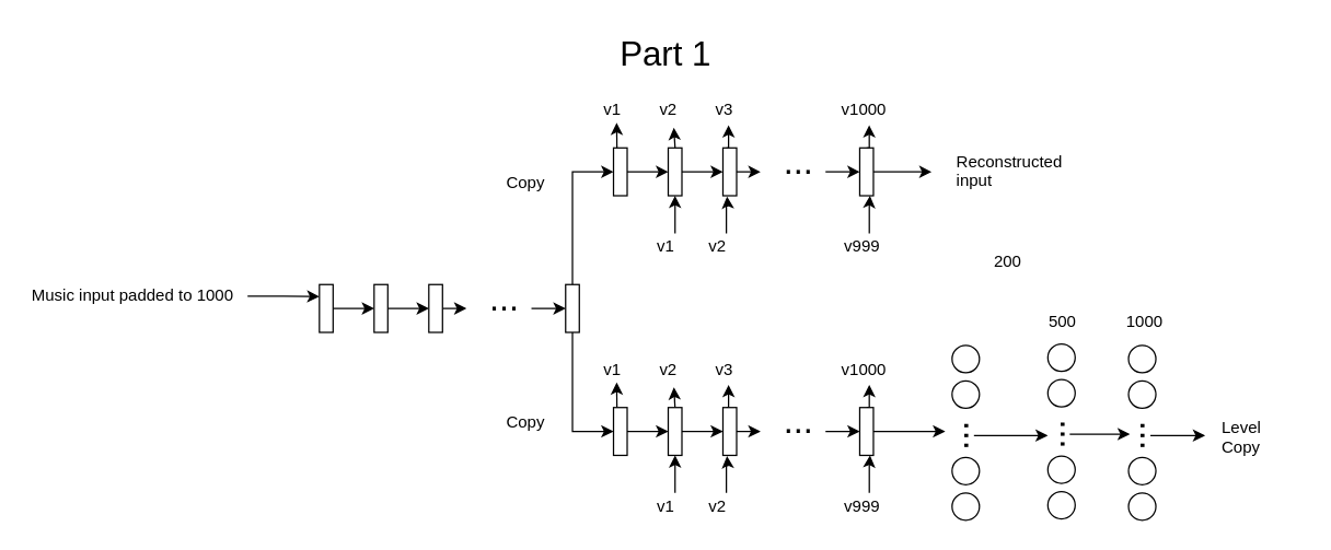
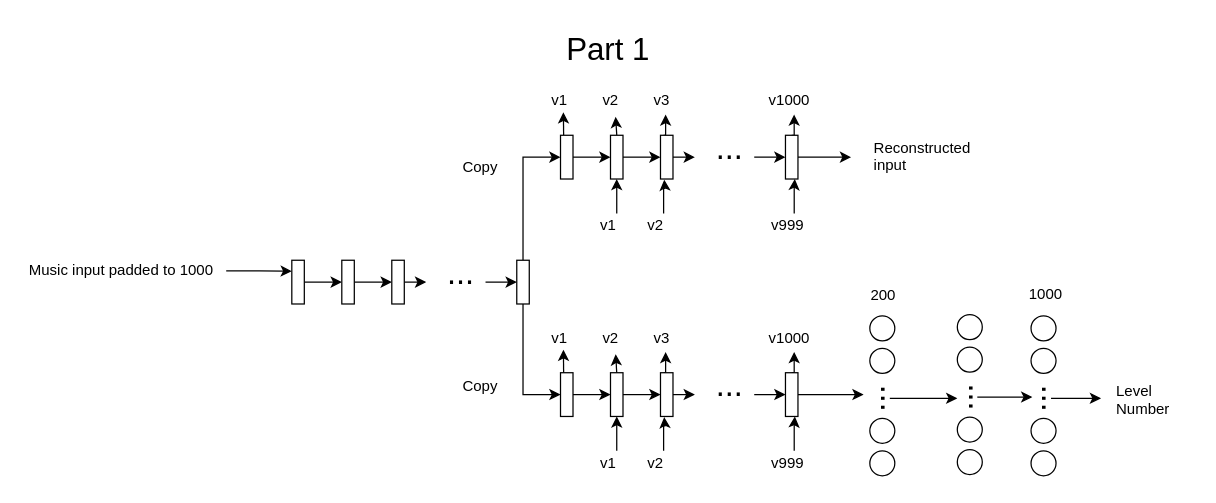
- <mxCell id="71" value="200" style="text;html=1;resizable=0;points=[];autosize=1;align=center;verticalAlign=top;spacingTop=-4;" vertex="1" parent="1"><mxGeometry x="715.5" y="181" width="40" height="20" as="geometry" /></mxCell>
+ <mxCell id="71" value="200" style="text;html=1;resizable=0;points=[];autosize=1;align=center;verticalAlign=top;spacingTop=-4;" vertex="1" parent="1"><mxGeometry x="685.5" y="226" width="40" height="20" as="geometry" /></mxCell>
- <mxCell id="78" value="500" style="text;html=1;resizable=0;points=[];autosize=1;align=center;verticalAlign=top;spacingTop=-4;" vertex="1" parent="1"><mxGeometry x="755.5" y="225" width="40" height="20" as="geometry" /></mxCell>
- <mxCell id="86" value="Level&amp;nbsp;&lt;br&gt;Copy" style="text;html=1;resizable=0;points=[];autosize=1;align=left;verticalAlign=top;spacingTop=-4;" vertex="1" parent="1"><mxGeometry x="890.5" y="303" width="60" height="30" as="geometry" /></mxCell>
+ <mxCell id="86" value="Level&amp;nbsp;&lt;br&gt;Number" style="text;html=1;resizable=0;points=[];autosize=1;align=left;verticalAlign=top;spacingTop=-4;" vertex="1" parent="1"><mxGeometry x="890.5" y="303" width="60" height="30" as="geometry" /></mxCell>
